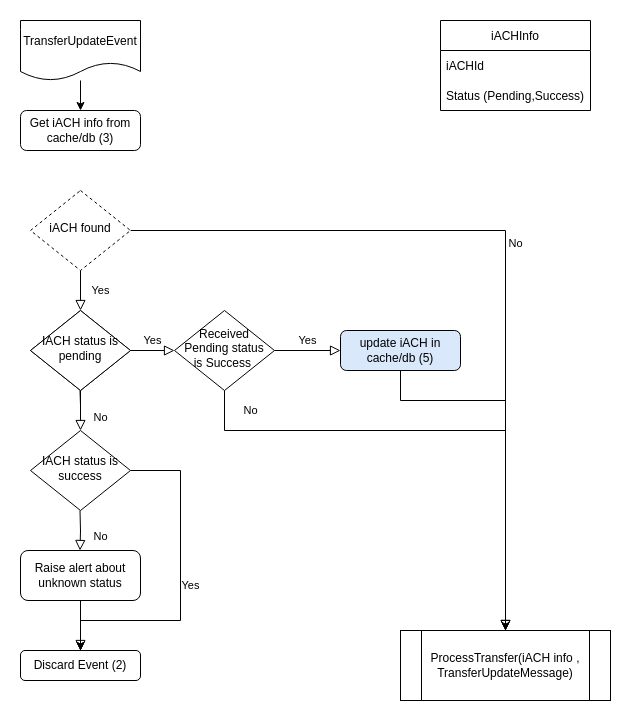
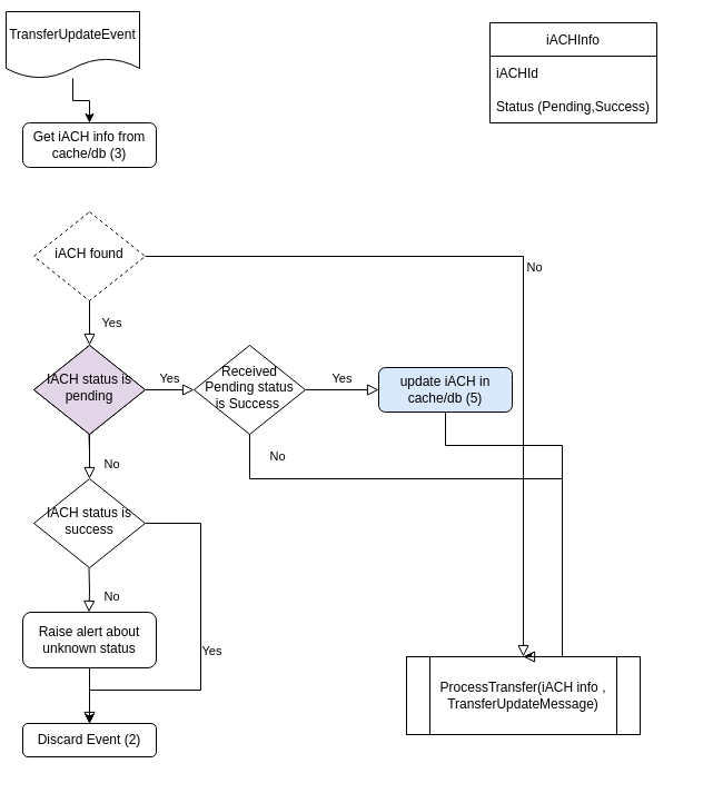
- <mxCell id="23" value="TransferUpdateEvent" style="shape=document;whiteSpace=wrap;html=1;boundedLbl=1;" vertex="1" parent="1"><mxGeometry x="20" y="20" width="120" height="60" as="geometry" /></mxCell>
+ <mxCell id="23" value="TransferUpdateEvent" style="shape=document;whiteSpace=wrap;html=1;boundedLbl=1;" vertex="1" parent="1"><mxGeometry x="5" y="10" width="120" height="60" as="geometry" /></mxCell>
- <mxCell id="11" value="IACH status is pending" style="rhombus;whiteSpace=wrap;html=1;shadow=0;fontFamily=Helvetica;fontSize=12;align=center;strokeWidth=1;spacing=6;spacingTop=-4;" vertex="1" parent="1"><mxGeometry x="30" y="310" width="100" height="80" as="geometry" /></mxCell>
+ <mxCell id="11" value="IACH status is pending" style="rhombus;whiteSpace=wrap;html=1;shadow=0;fontFamily=Helvetica;fontSize=12;align=center;strokeWidth=1;spacing=6;spacingTop=-4;fillColor=#e1d5e7;" vertex="1" parent="1"><mxGeometry x="30" y="310" width="100" height="80" as="geometry" /></mxCell>
- <mxCell id="24" value="ProcessTransfer(iACH info , TransferUpdateMessage)" style="shape=process;whiteSpace=wrap;html=1;backgroundOutline=1;" vertex="1" parent="1"><mxGeometry x="400" y="630" width="210" height="70" as="geometry" /></mxCell>
+ <mxCell id="24" value="ProcessTransfer(iACH info , TransferUpdateMessage)" style="shape=process;whiteSpace=wrap;html=1;backgroundOutline=1;" vertex="1" parent="1"><mxGeometry x="365" y="590" width="210" height="70" as="geometry" /></mxCell>
